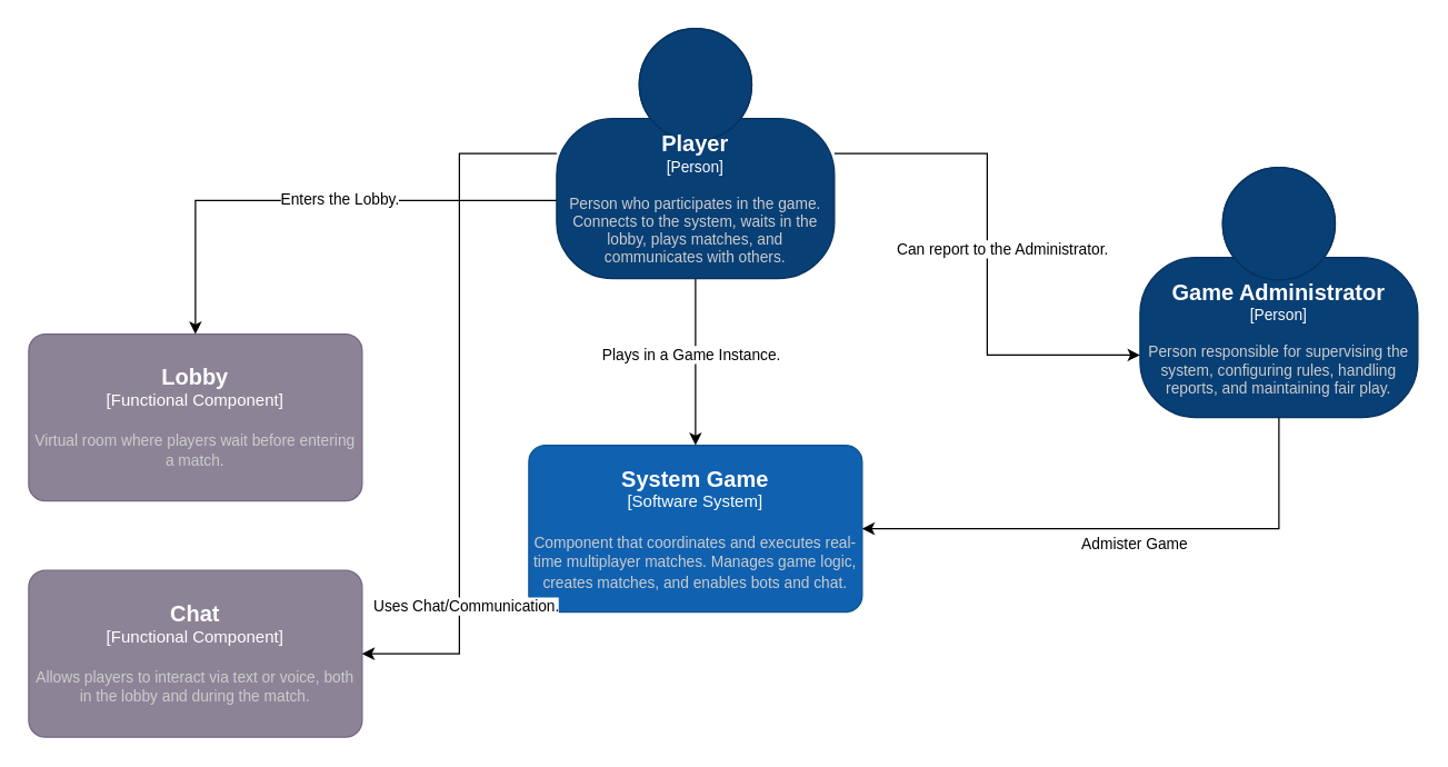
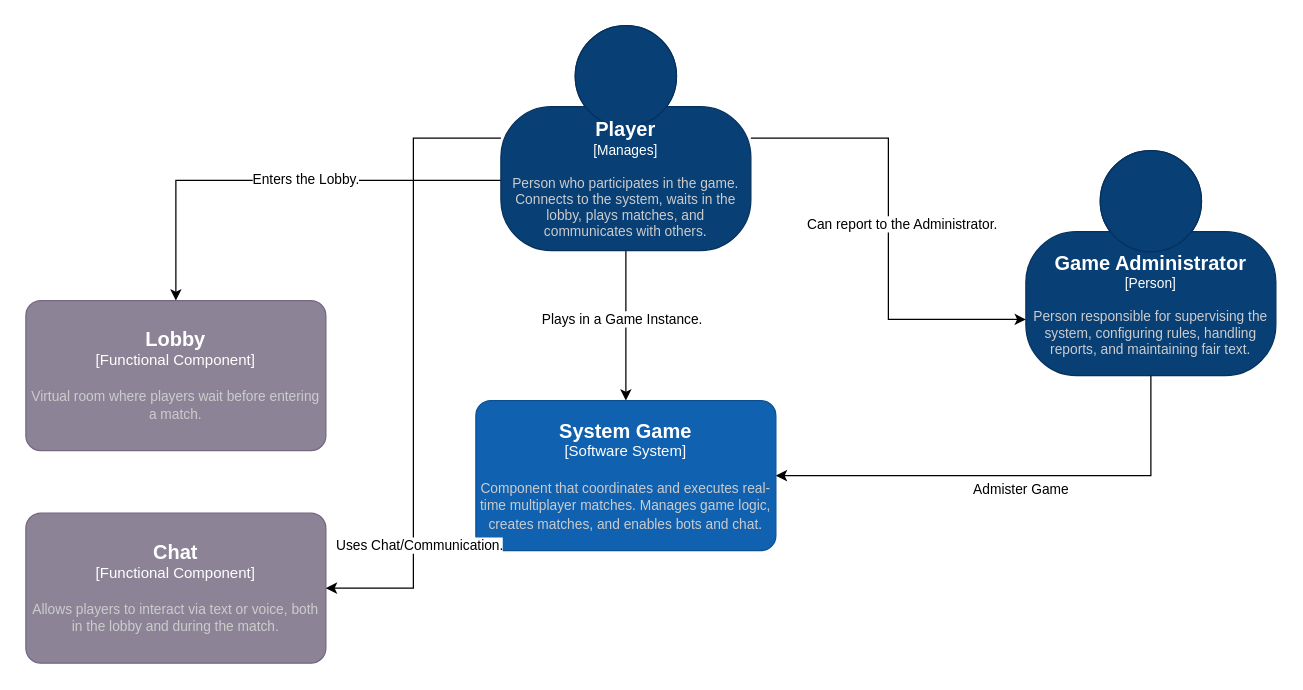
- <mxCell id="6" value="&lt;font style=&quot;font-size: 16px&quot;&gt;&lt;b&gt;Player &lt;/b&gt;&lt;/font&gt;&lt;div&gt;[Person]&lt;/div&gt;&lt;br&gt;&lt;div&gt;&lt;font style=&quot;font-size: 11px&quot;&gt;&lt;font color=&quot;#cccccc&quot;&gt;Person who participates in the game. Connects to the system, waits in the lobby, plays matches, and communicates with others.&lt;/font&gt;&lt;/div&gt;" style="html=1;fontSize=11;dashed=0;whiteSpace=wrap;fillColor=#083F75;strokeColor=#06315C;fontColor=#ffffff;shape=mxgraph.c4.person2;align=center;metaEdit=1;points=[[0.5,0,0],[1,0.5,0],[1,0.75,0],[0.75,1,0],[0.5,1,0],[0.25,1,0],[0,0.75,0],[0,0.5,0]];resizable=0;" vertex="1" parent="1"><mxGeometry x="400" y="20" width="200" height="180" as="geometry" /></mxCell>
+ <mxCell id="6" value="&lt;font style=&quot;font-size: 16px&quot;&gt;&lt;b&gt;Player &lt;/b&gt;&lt;/font&gt;&lt;div&gt;[Manages]&lt;/div&gt;&lt;br&gt;&lt;div&gt;&lt;font style=&quot;font-size: 11px&quot;&gt;&lt;font color=&quot;#cccccc&quot;&gt;Person who participates in the game. Connects to the system, waits in the lobby, plays matches, and communicates with others.&lt;/font&gt;&lt;/div&gt;" style="html=1;fontSize=11;dashed=0;whiteSpace=wrap;fillColor=#083F75;strokeColor=#06315C;fontColor=#ffffff;shape=mxgraph.c4.person2;align=center;metaEdit=1;points=[[0.5,0,0],[1,0.5,0],[1,0.75,0],[0.75,1,0],[0.5,1,0],[0.25,1,0],[0,0.75,0],[0,0.5,0]];resizable=0;" vertex="1" parent="1"><mxGeometry x="400" y="20" width="200" height="180" as="geometry" /></mxCell>
- <mxCell id="3" value="&lt;font style=&quot;font-size: 16px&quot;&gt;&lt;b&gt;Game Administrator&lt;/b&gt;&lt;/font&gt;&lt;div&gt;[Person]&lt;/div&gt;&lt;br&gt;&lt;div&gt;&lt;font style=&quot;font-size: 11px&quot;&gt;&lt;font color=&quot;#cccccc&quot;&gt;Person responsible for supervising the system, configuring rules, handling reports, and maintaining fair play.&lt;/font&gt;&lt;/div&gt;" style="html=1;fontSize=11;dashed=0;whiteSpace=wrap;fillColor=#083F75;strokeColor=#06315C;fontColor=#ffffff;shape=mxgraph.c4.person2;align=center;metaEdit=1;points=[[0.5,0,0],[1,0.5,0],[1,0.75,0],[0.75,1,0],[0.5,1,0],[0.25,1,0],[0,0.75,0],[0,0.5,0]];resizable=0;" vertex="1" parent="1"><mxGeometry x="820" y="120" width="200" height="180" as="geometry" /></mxCell>
+ <mxCell id="3" value="&lt;font style=&quot;font-size: 16px&quot;&gt;&lt;b&gt;Game Administrator&lt;/b&gt;&lt;/font&gt;&lt;div&gt;[Person]&lt;/div&gt;&lt;br&gt;&lt;div&gt;&lt;font style=&quot;font-size: 11px&quot;&gt;&lt;font color=&quot;#cccccc&quot;&gt;Person responsible for supervising the system, configuring rules, handling reports, and maintaining fair text.&lt;/font&gt;&lt;/div&gt;" style="html=1;fontSize=11;dashed=0;whiteSpace=wrap;fillColor=#083F75;strokeColor=#06315C;fontColor=#ffffff;shape=mxgraph.c4.person2;align=center;metaEdit=1;points=[[0.5,0,0],[1,0.5,0],[1,0.75,0],[0.75,1,0],[0.5,1,0],[0.25,1,0],[0,0.75,0],[0,0.5,0]];resizable=0;" vertex="1" parent="1"><mxGeometry x="820" y="120" width="200" height="180" as="geometry" /></mxCell>
